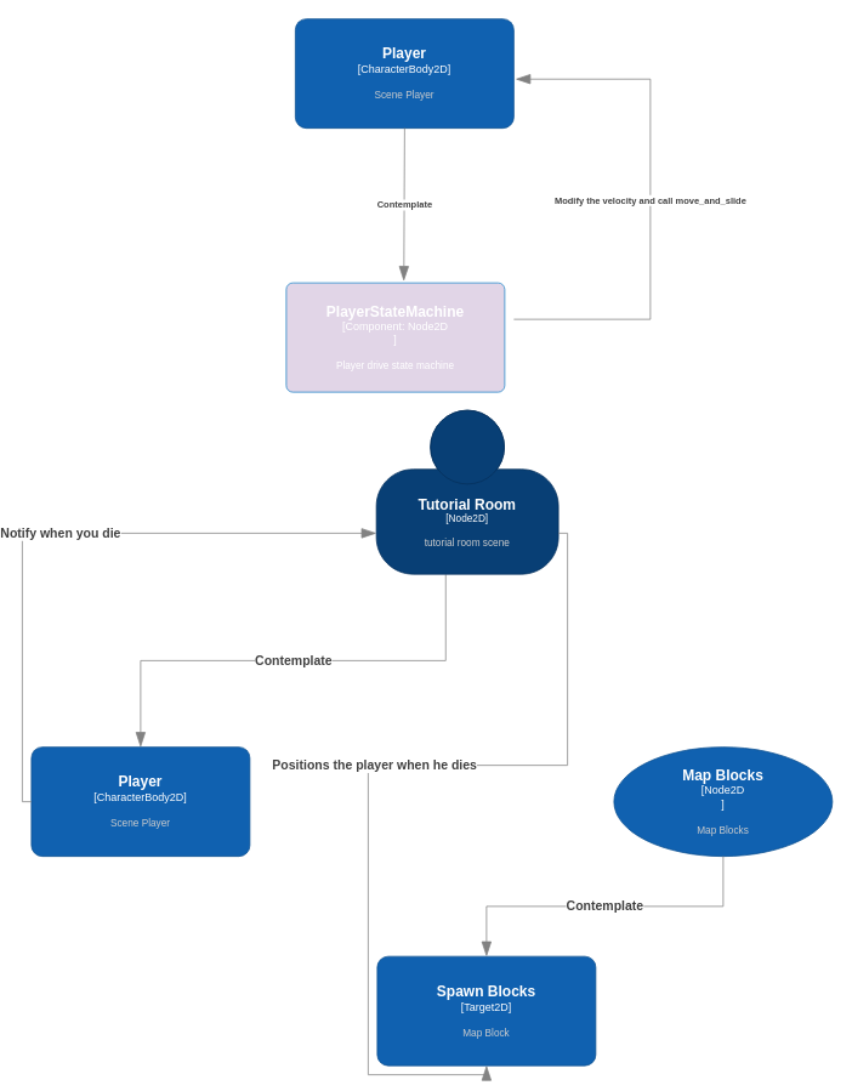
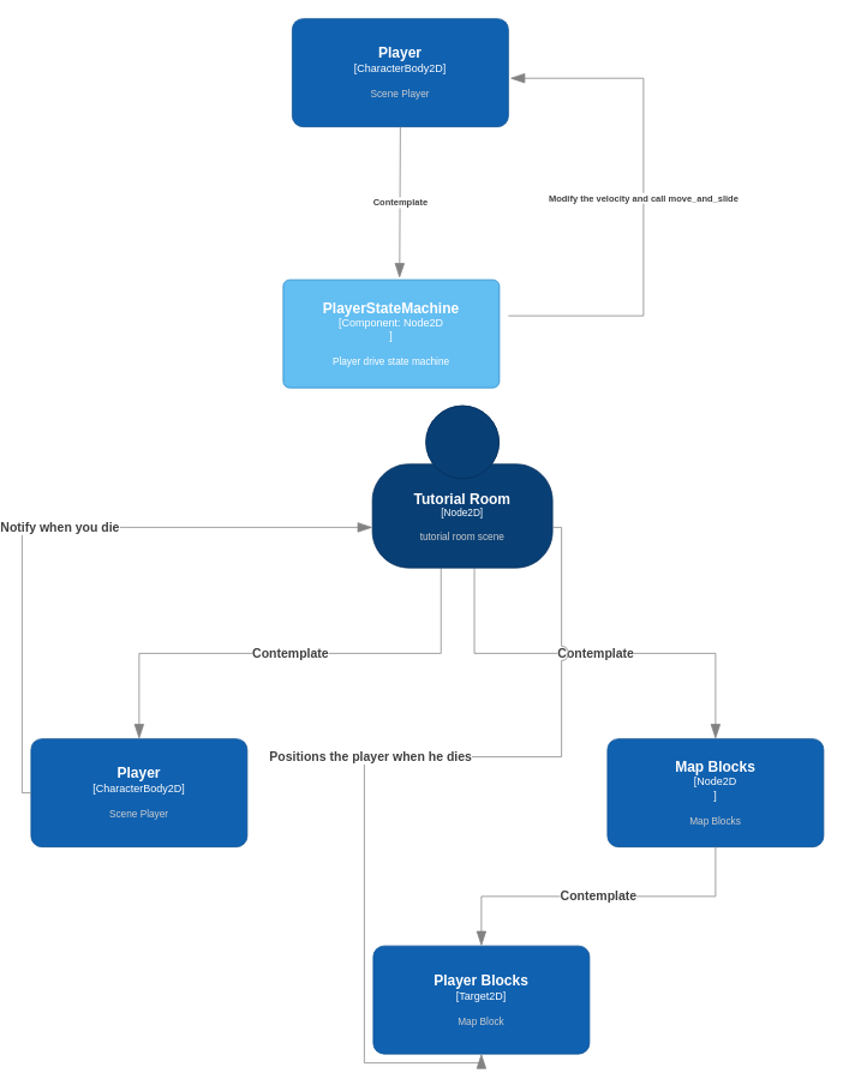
- <mxCell id="3" value="&lt;font style=&quot;font-size: 16px&quot;&gt;&lt;b&gt;PlayerStateMachine&lt;/b&gt;&lt;/font&gt;&lt;div&gt;[Component: Node2D&#10;]&lt;/div&gt;&lt;br&gt;&lt;div&gt;&lt;font style=&quot;font-size: 11px&quot;&gt;Player drive state machine&lt;/font&gt;&lt;/div&gt;" style="rounded=1;whiteSpace=wrap;html=1;labelBackgroundColor=none;fillColor=#e1d5e7;fontColor=#ffffff;align=center;arcSize=6;strokeColor=#2086C9;metaEdit=1;resizable=0;points=[[0.25,0,0],[0.5,0,0],[0.75,0,0],[1,0.25,0],[1,0.5,0],[1,0.75,0],[0.75,1,0],[0.5,1,0],[0.25,1,0],[0,0.75,0],[0,0.5,0],[0,0.25,0]];" vertex="1" parent="1"><mxGeometry x="300" y="310" width="240" height="120" as="geometry" /></mxCell>
+ <mxCell id="3" value="&lt;font style=&quot;font-size: 16px&quot;&gt;&lt;b&gt;PlayerStateMachine&lt;/b&gt;&lt;/font&gt;&lt;div&gt;[Component: Node2D&#10;]&lt;/div&gt;&lt;br&gt;&lt;div&gt;&lt;font style=&quot;font-size: 11px&quot;&gt;Player drive state machine&lt;/font&gt;&lt;/div&gt;" style="rounded=1;whiteSpace=wrap;html=1;labelBackgroundColor=none;fillColor=#63BEF2;fontColor=#ffffff;align=center;arcSize=6;strokeColor=#2086C9;metaEdit=1;resizable=0;points=[[0.25,0,0],[0.5,0,0],[0.75,0,0],[1,0.25,0],[1,0.5,0],[1,0.75,0],[0.75,1,0],[0.5,1,0],[0.25,1,0],[0,0.75,0],[0,0.5,0],[0,0.25,0]];" vertex="1" parent="1"><mxGeometry x="300" y="310" width="240" height="120" as="geometry" /></mxCell>
+ <mxCell id="10" value="&lt;div style=&quot;text-align: left; font-size: 14px;&quot;&gt;&lt;div style=&quot;text-align: center; font-size: 14px;&quot;&gt;&lt;b style=&quot;font-size: 14px;&quot;&gt;Contemplate&lt;/b&gt;&lt;/div&gt;&lt;/div&gt;" style="endArrow=blockThin;html=1;fontSize=14;fontColor=#404040;strokeWidth=1;endFill=1;strokeColor=#828282;elbow=vertical;metaEdit=1;endSize=14;startSize=14;jumpStyle=arc;jumpSize=16;rounded=0;edgeStyle=orthogonalEdgeStyle;exitX=0.566;exitY=1.002;exitDx=0;exitDy=0;exitPerimeter=0;entryX=0.5;entryY=0;entryDx=0;entryDy=0;entryPerimeter=0;" edge="1" parent="1" source="13" target="7"><mxGeometry width="240" relative="1" as="geometry"><mxPoint x="480" y="660" as="sourcePoint" /><mxPoint x="660" y="830" as="targetPoint" /></mxGeometry></mxCell>
- <mxCell id="7" value="&lt;font style=&quot;font-size: 16px&quot;&gt;&lt;b&gt;Map Blocks&lt;/b&gt;&lt;/font&gt;&lt;div&gt;[Node2D&#10;]&lt;/div&gt;&lt;br&gt;&lt;div&gt;&lt;font style=&quot;font-size: 11px&quot;&gt;&lt;font color=&quot;#cccccc&quot;&gt;Map Blocks&lt;/font&gt;&lt;/div&gt;" style="ellipse;whiteSpace=wrap;html=1;labelBackgroundColor=none;fillColor=#1061B0;fontColor=#ffffff;align=center;arcSize=10;strokeColor=#0D5091;metaEdit=1;resizable=0;points=[[0.25,0,0],[0.5,0,0],[0.75,0,0],[1,0.25,0],[1,0.5,0],[1,0.75,0],[0.75,1,0],[0.5,1,0],[0.25,1,0],[0,0.75,0],[0,0.5,0],[0,0.25,0]];" vertex="1" parent="1"><mxGeometry x="660" y="820" width="240" height="120" as="geometry" /></mxCell>
+ <mxCell id="7" value="&lt;font style=&quot;font-size: 16px&quot;&gt;&lt;b&gt;Map Blocks&lt;/b&gt;&lt;/font&gt;&lt;div&gt;[Node2D&#10;]&lt;/div&gt;&lt;br&gt;&lt;div&gt;&lt;font style=&quot;font-size: 11px&quot;&gt;&lt;font color=&quot;#cccccc&quot;&gt;Map Blocks&lt;/font&gt;&lt;/div&gt;" style="rounded=1;whiteSpace=wrap;html=1;labelBackgroundColor=none;fillColor=#1061B0;fontColor=#ffffff;align=center;arcSize=10;strokeColor=#0D5091;metaEdit=1;resizable=0;points=[[0.25,0,0],[0.5,0,0],[0.75,0,0],[1,0.25,0],[1,0.5,0],[1,0.75,0],[0.75,1,0],[0.5,1,0],[0.25,1,0],[0,0.75,0],[0,0.5,0],[0,0.25,0]];" vertex="1" parent="1"><mxGeometry x="660" y="820" width="240" height="120" as="geometry" /></mxCell>
- <mxCell id="8" value="&lt;font style=&quot;font-size: 16px&quot;&gt;&lt;b&gt;Spawn Blocks&lt;/b&gt;&lt;/font&gt;&lt;div&gt;[Target2D]&lt;/div&gt;&lt;br&gt;&lt;div&gt;&lt;font style=&quot;font-size: 11px&quot;&gt;&lt;font color=&quot;#cccccc&quot;&gt;Map Block&lt;/font&gt;&lt;/div&gt;" style="rounded=1;whiteSpace=wrap;html=1;labelBackgroundColor=none;fillColor=#1061B0;fontColor=#ffffff;align=center;arcSize=10;strokeColor=#0D5091;metaEdit=1;resizable=0;points=[[0.25,0,0],[0.5,0,0],[0.75,0,0],[1,0.25,0],[1,0.5,0],[1,0.75,0],[0.75,1,0],[0.5,1,0],[0.25,1,0],[0,0.75,0],[0,0.5,0],[0,0.25,0]];" vertex="1" parent="1"><mxGeometry x="400" y="1050" width="240" height="120" as="geometry" /></mxCell>
+ <mxCell id="8" value="&lt;font style=&quot;font-size: 16px&quot;&gt;&lt;b&gt;Player Blocks&lt;/b&gt;&lt;/font&gt;&lt;div&gt;[Target2D]&lt;/div&gt;&lt;br&gt;&lt;div&gt;&lt;font style=&quot;font-size: 11px&quot;&gt;&lt;font color=&quot;#cccccc&quot;&gt;Map Block&lt;/font&gt;&lt;/div&gt;" style="rounded=1;whiteSpace=wrap;html=1;labelBackgroundColor=none;fillColor=#1061B0;fontColor=#ffffff;align=center;arcSize=10;strokeColor=#0D5091;metaEdit=1;resizable=0;points=[[0.25,0,0],[0.5,0,0],[0.75,0,0],[1,0.25,0],[1,0.5,0],[1,0.75,0],[0.75,1,0],[0.5,1,0],[0.25,1,0],[0,0.75,0],[0,0.5,0],[0,0.25,0]];" vertex="1" parent="1"><mxGeometry x="400" y="1050" width="240" height="120" as="geometry" /></mxCell>
